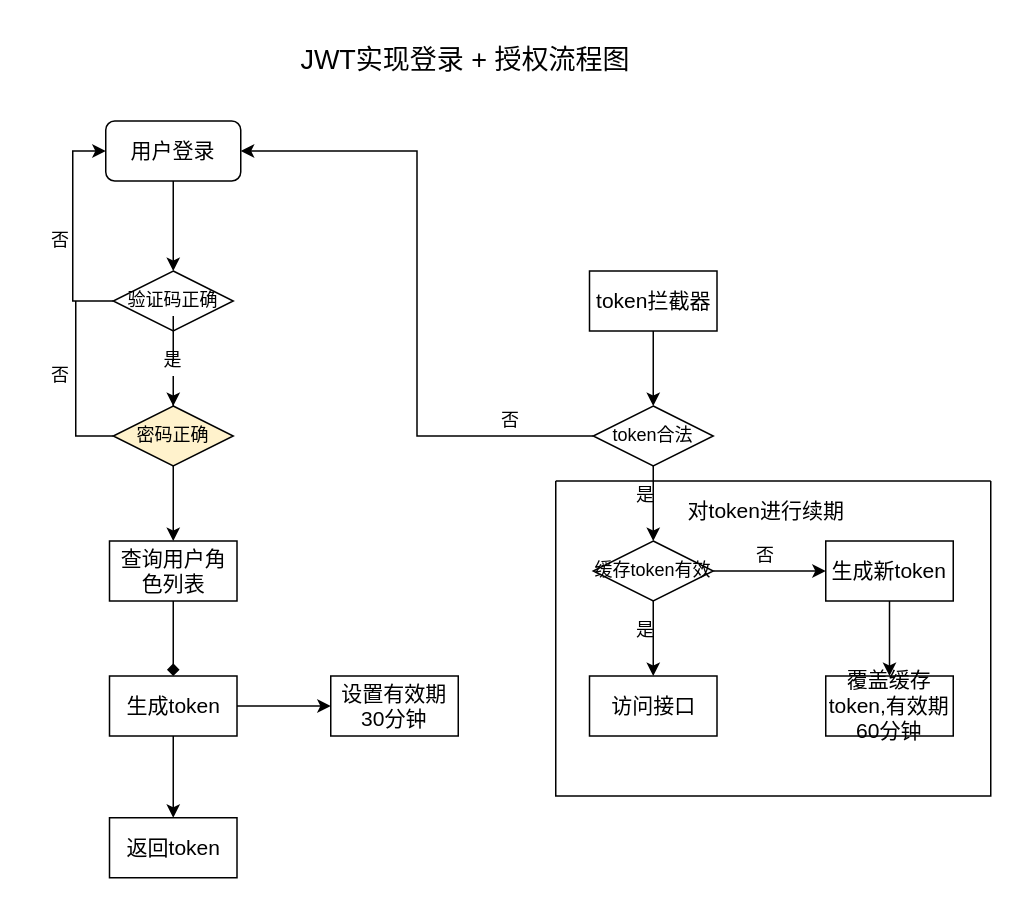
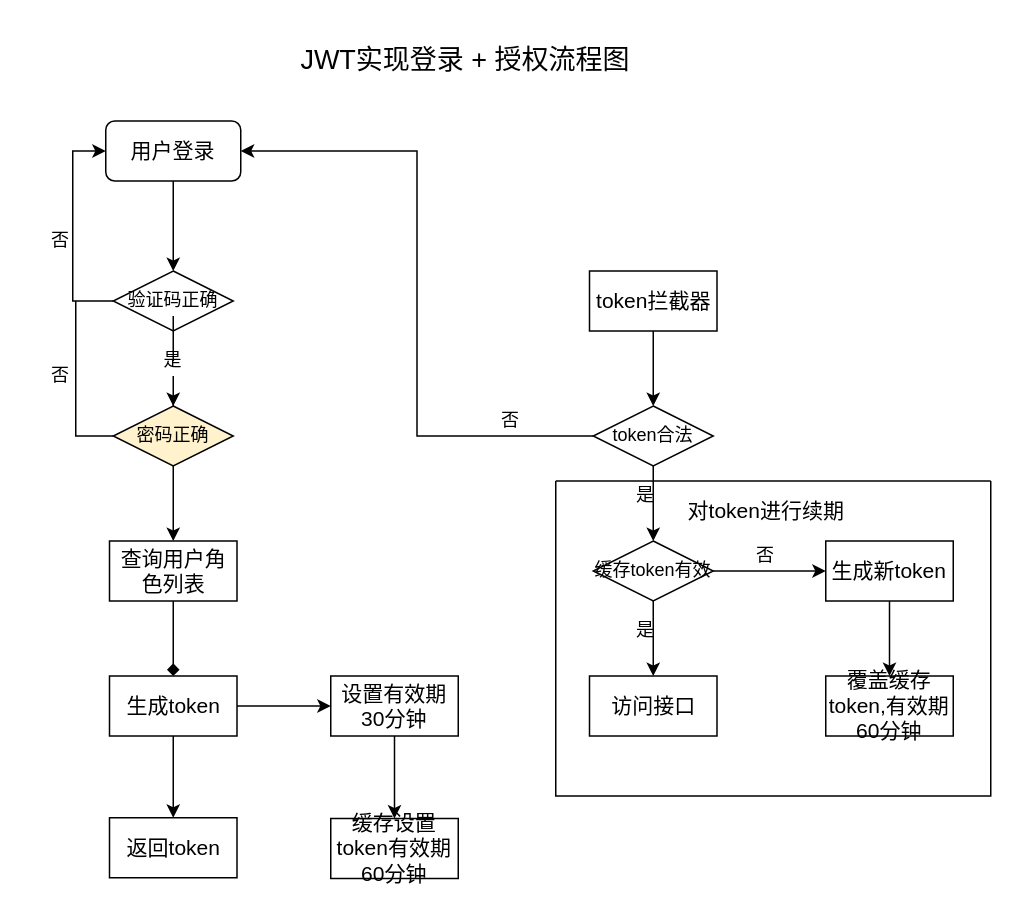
+ <mxCell id="19" style="edgeStyle=orthogonalEdgeStyle;rounded=0;orthogonalLoop=1;jettySize=auto;html=1;exitX=0.5;exitY=1;exitDx=0;exitDy=0;entryX=0.5;entryY=0;entryDx=0;entryDy=0;" edge="1" parent="1" source="20" target="21"><mxGeometry relative="1" as="geometry" /></mxCell>
+ <mxCell id="21" value="&lt;font style=&quot;font-size: 14px&quot;&gt;缓存设置token有效期60分钟&lt;/font&gt;" style="rounded=0;whiteSpace=wrap;html=1;" vertex="1" parent="1"><mxGeometry x="220" y="545" width="85" height="40" as="geometry" /></mxCell>
